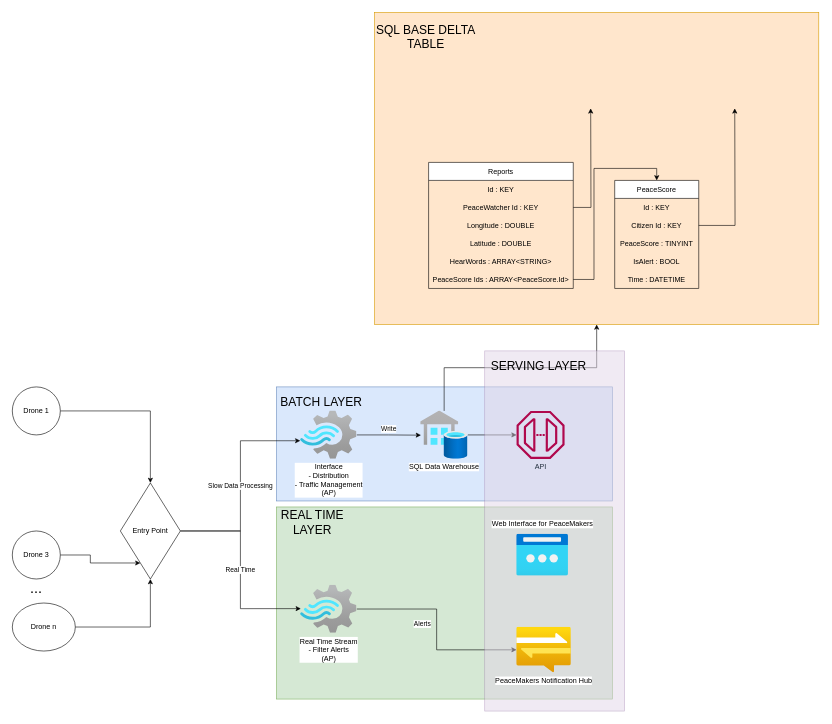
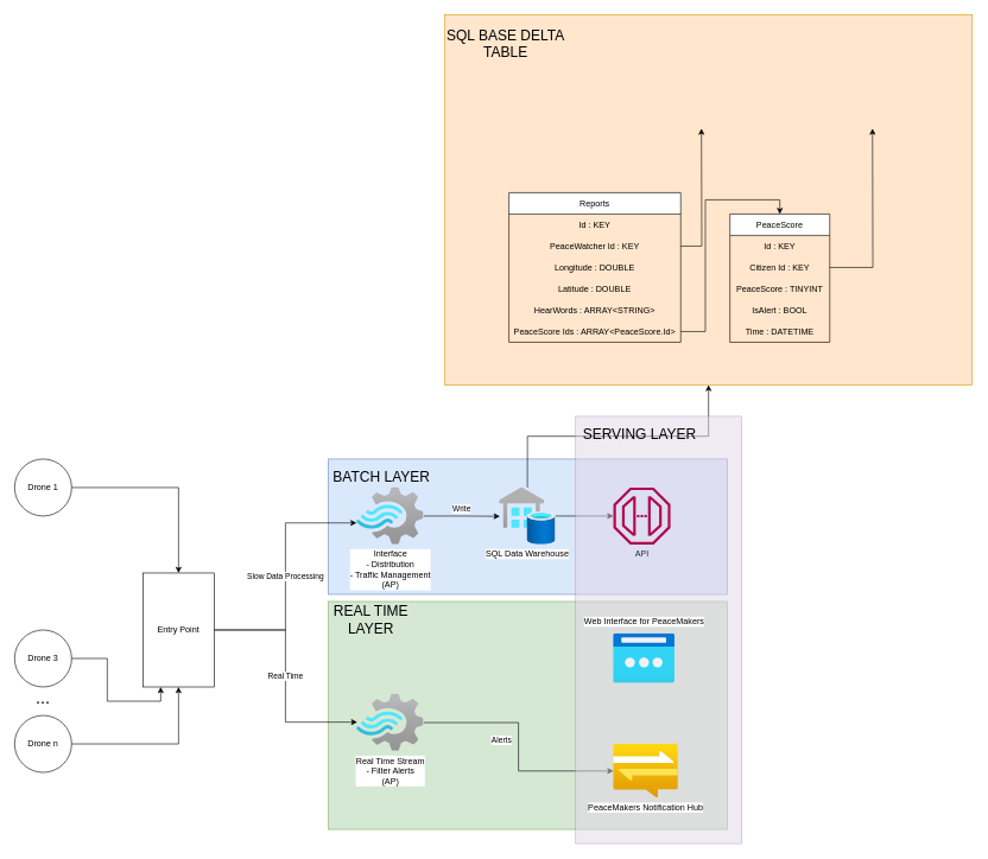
- <mxCell id="13" value="Entry Point" style="rhombus;whiteSpace=wrap;html=1;fontFamily=Helvetica;" parent="1" vertex="1"><mxGeometry x="200" y="804" width="100" height="160" as="geometry" /></mxCell>
+ <mxCell id="13" value="Entry Point" style="rounded=0;whiteSpace=wrap;html=1;fontFamily=Helvetica;" parent="1" vertex="1"><mxGeometry x="200" y="804" width="100" height="160" as="geometry" /></mxCell>
- <mxCell id="8" value="Drone n" style="ellipse;whiteSpace=wrap;html=1;aspect=fixed;fontFamily=Helvetica;" parent="1" vertex="1"><mxGeometry x="20" y="1004" width="105" height="80" as="geometry" /></mxCell>
+ <mxCell id="8" value="Drone n" style="ellipse;whiteSpace=wrap;html=1;aspect=fixed;fontFamily=Helvetica;" parent="1" vertex="1"><mxGeometry x="20" y="1004" width="80" height="80" as="geometry" /></mxCell>
